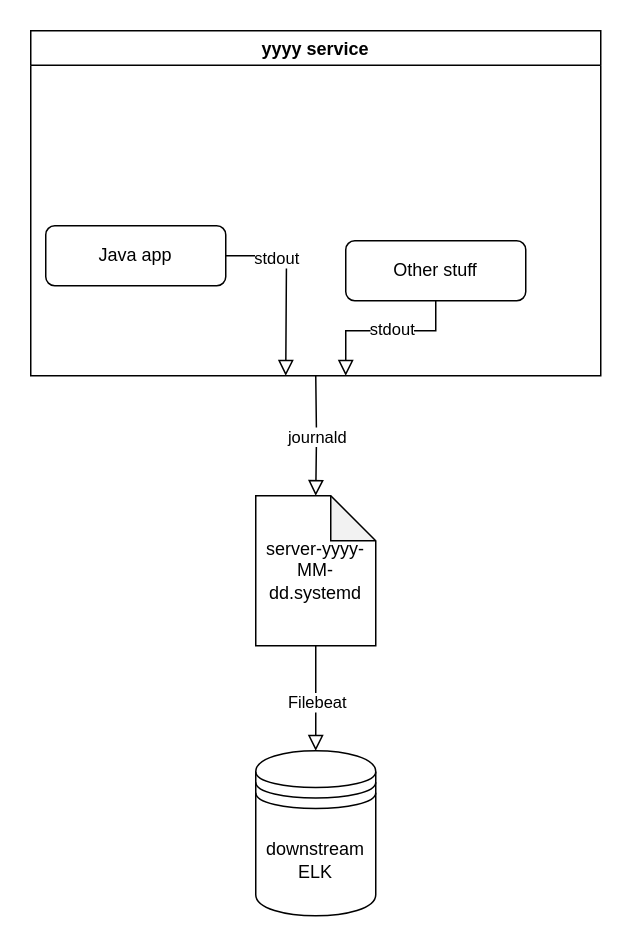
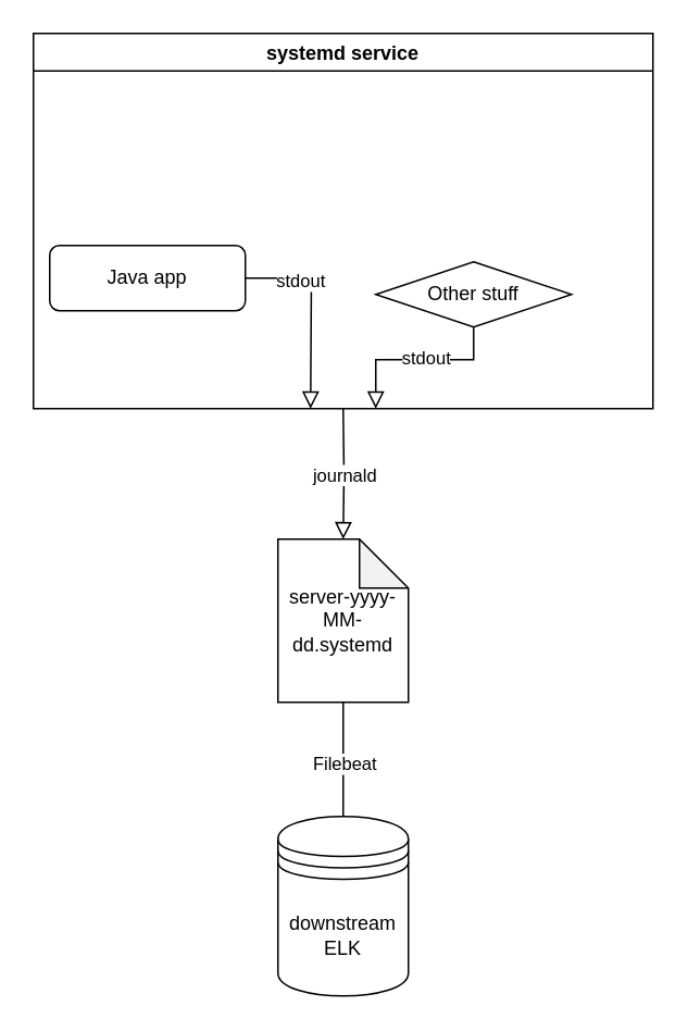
- <mxCell id="6" value="yyyy service" style="swimlane;" vertex="1" parent="1"><mxGeometry x="20" y="20" width="380" height="230" as="geometry" /></mxCell>
+ <mxCell id="6" value="systemd service" style="swimlane;" vertex="1" parent="1"><mxGeometry x="20" y="20" width="380" height="230" as="geometry" /></mxCell>
- <mxCell id="5" value="Other stuff" style="rounded=1;whiteSpace=wrap;html=1;fontSize=12;glass=0;strokeWidth=1;shadow=0;" parent="1" vertex="1"><mxGeometry x="230" y="160" width="120" height="40" as="geometry" /></mxCell>
+ <mxCell id="5" value="Other stuff" style="rhombus;whiteSpace=wrap;html=1;fontSize=12;glass=0;strokeWidth=1;shadow=0;" parent="1" vertex="1"><mxGeometry x="230" y="160" width="120" height="40" as="geometry" /></mxCell>
- <mxCell id="13" value="" style="rounded=0;html=1;jettySize=auto;orthogonalLoop=1;fontSize=11;endArrow=block;endFill=0;endSize=8;strokeWidth=1;shadow=0;labelBackgroundColor=none;edgeStyle=orthogonalEdgeStyle;entryX=0.5;entryY=0;entryDx=0;entryDy=0;exitX=0.5;exitY=1;exitDx=0;exitDy=0;exitPerimeter=0;" edge="1" parent="1" source="9" target="12"><mxGeometry relative="1" as="geometry"><mxPoint x="220" y="260" as="sourcePoint" /><mxPoint x="220" y="340" as="targetPoint" /></mxGeometry></mxCell>
+ <mxCell id="13" value="" style="rounded=0;html=1;jettySize=auto;orthogonalLoop=1;fontSize=11;endArrow=none;endFill=0;endSize=8;strokeWidth=1;shadow=0;labelBackgroundColor=none;edgeStyle=orthogonalEdgeStyle;entryX=0.5;entryY=0;entryDx=0;entryDy=0;exitX=0.5;exitY=1;exitDx=0;exitDy=0;exitPerimeter=0;" edge="1" parent="1" source="9" target="12"><mxGeometry relative="1" as="geometry"><mxPoint x="220" y="260" as="sourcePoint" /><mxPoint x="220" y="340" as="targetPoint" /></mxGeometry></mxCell>
